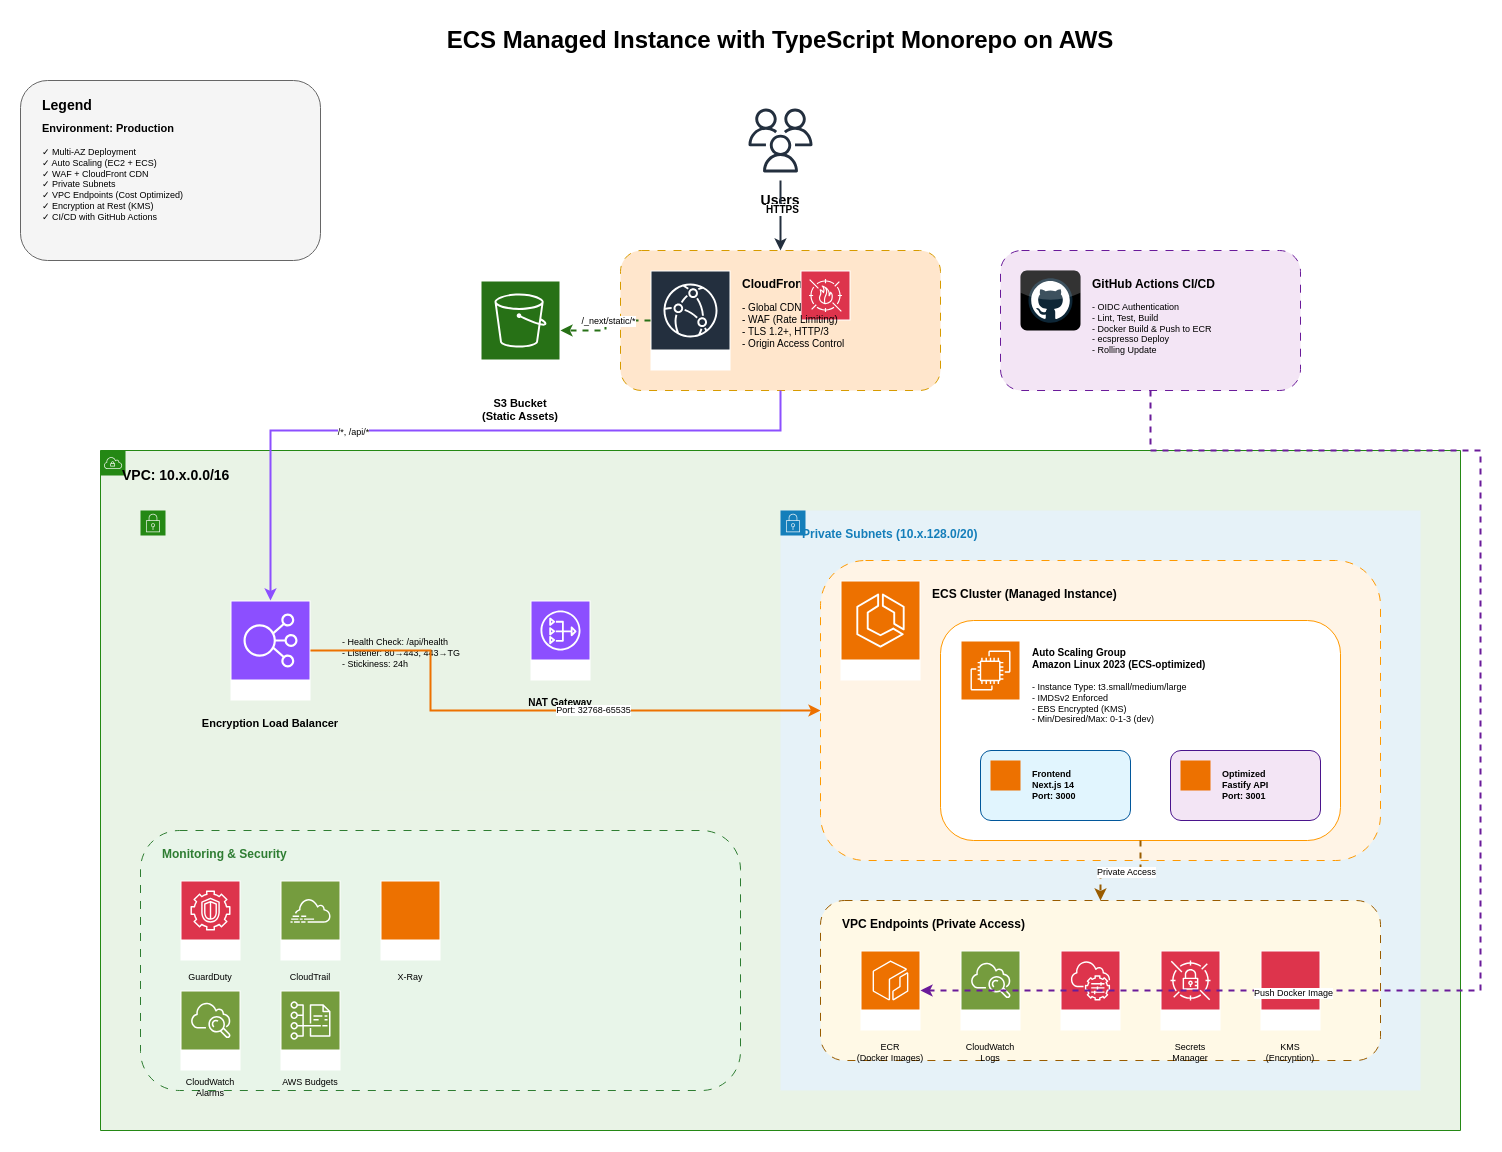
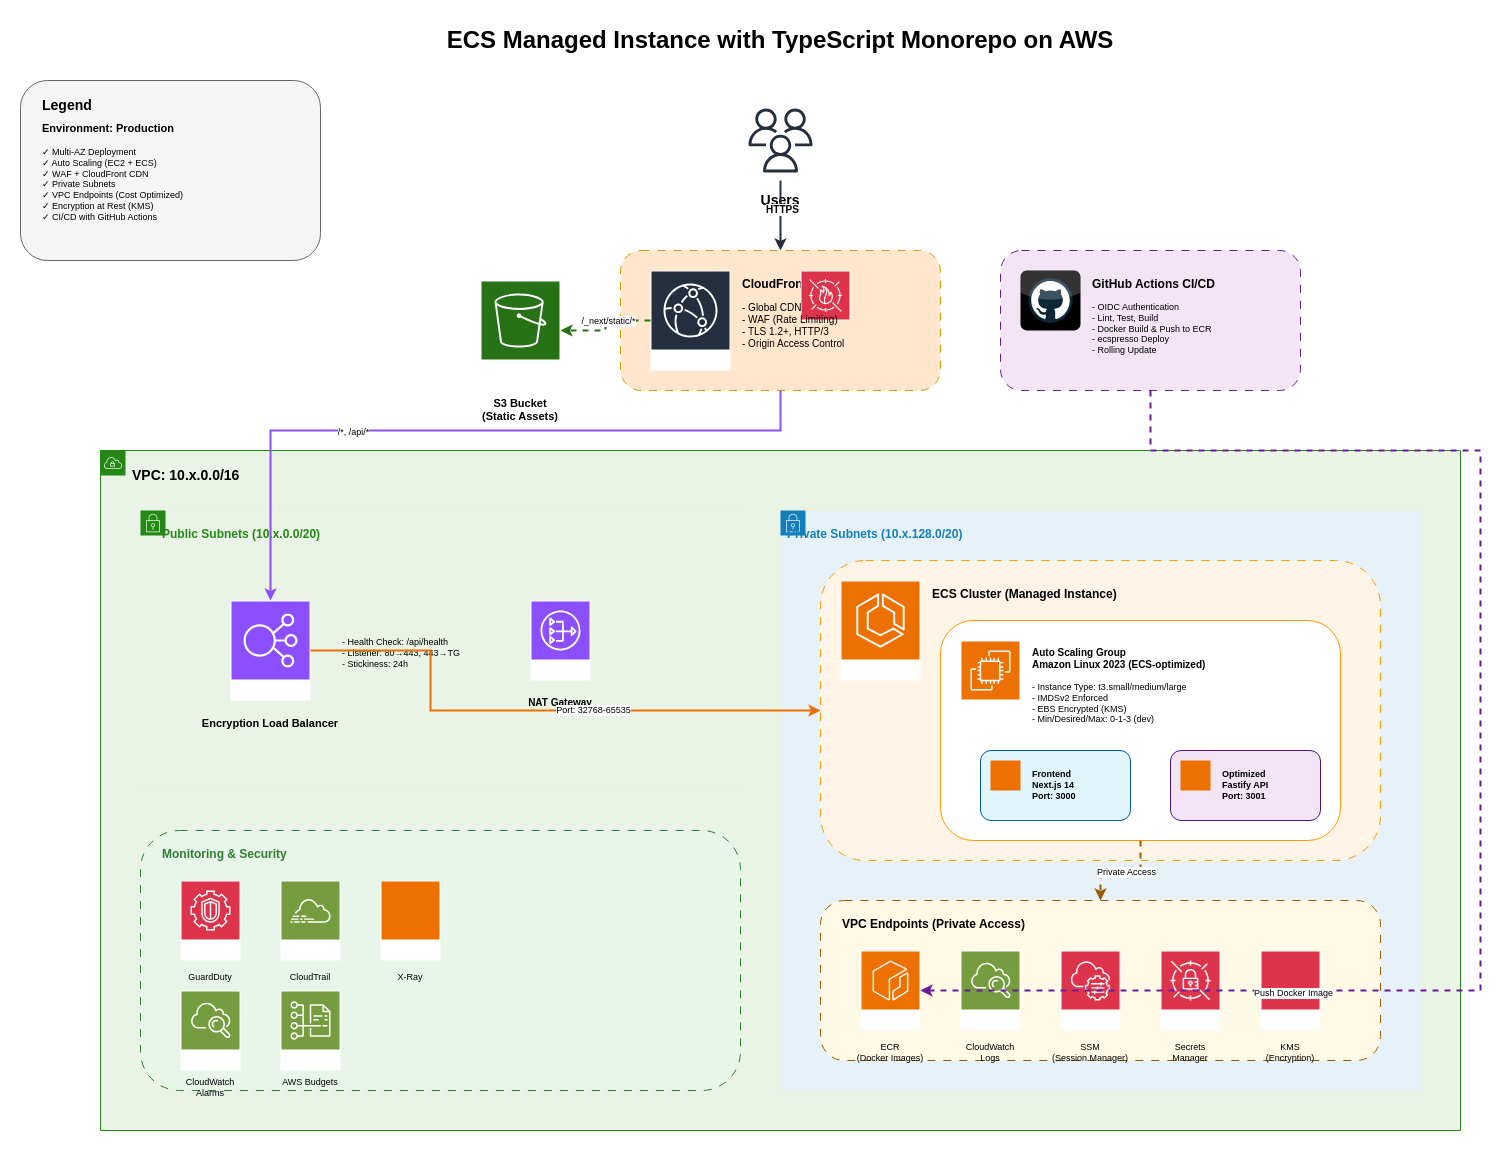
- <mxCell id="11" value="VPC: 10.x.0.0/16" style="text;html=1;strokeColor=none;fillColor=none;align=left;verticalAlign=top;whiteSpace=wrap;rounded=0;fontSize=14;fontStyle=1" vertex="1" parent="1"><mxGeometry x="120" y="460" width="200" height="25" as="geometry" /></mxCell>
+ <mxCell id="11" value="VPC: 10.x.0.0/16" style="text;html=1;strokeColor=none;fillColor=none;align=left;verticalAlign=top;whiteSpace=wrap;rounded=0;fontSize=14;fontStyle=1" vertex="1" parent="1"><mxGeometry x="130" y="460" width="200" height="25" as="geometry" /></mxCell>
+ <mxCell id="13" value="Public Subnets (10.x.0.0/20)" style="text;html=1;strokeColor=none;fillColor=none;align=left;verticalAlign=top;whiteSpace=wrap;rounded=0;fontSize=12;fontStyle=1;fontColor=#248814;" vertex="1" parent="1"><mxGeometry x="160" y="520" width="250" height="20" as="geometry" /></mxCell>
- <mxCell id="22" value="Private Subnets (10.x.128.0/20)" style="text;html=1;strokeColor=none;fillColor=none;align=left;verticalAlign=top;whiteSpace=wrap;rounded=0;fontSize=12;fontStyle=1;fontColor=#147EBA;" vertex="1" parent="1"><mxGeometry x="800" y="520" width="250" height="20" as="geometry" /></mxCell>
+ <mxCell id="22" value="Private Subnets (10.x.128.0/20)" style="text;html=1;strokeColor=none;fillColor=none;align=left;verticalAlign=top;whiteSpace=wrap;rounded=0;fontSize=12;fontStyle=1;fontColor=#147EBA;" vertex="1" parent="1"><mxGeometry x="785" y="520" width="250" height="20" as="geometry" /></mxCell>
+ <mxCell id="43" value="SSM&lt;br&gt;(Session Manager)" style="text;html=1;strokeColor=none;fillColor=none;align=center;verticalAlign=top;whiteSpace=wrap;rounded=0;fontSize=9;" vertex="1" parent="1"><mxGeometry x="1045" y="1035" width="90" height="20" as="geometry" /></mxCell>
